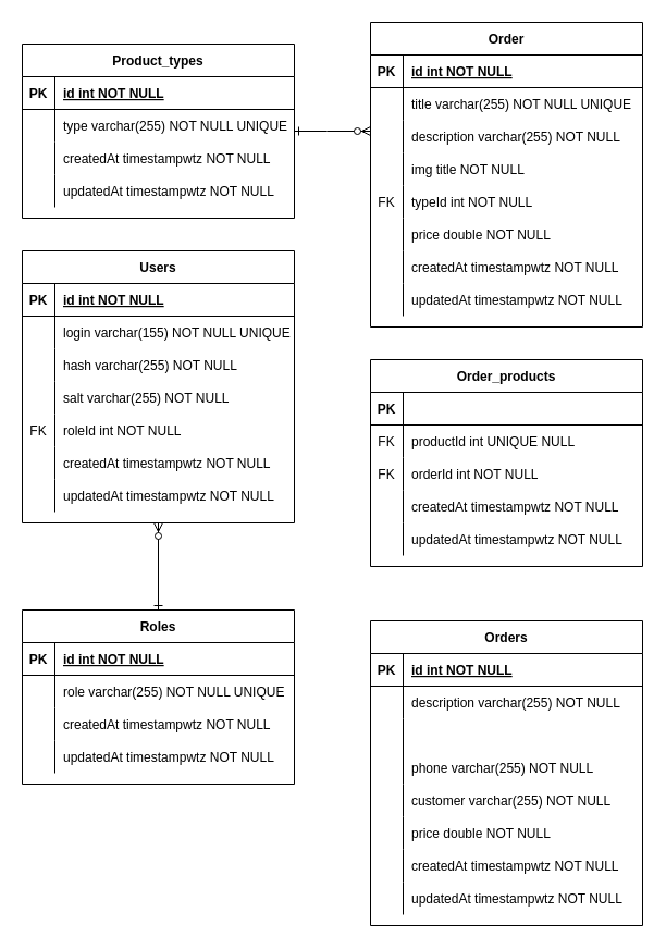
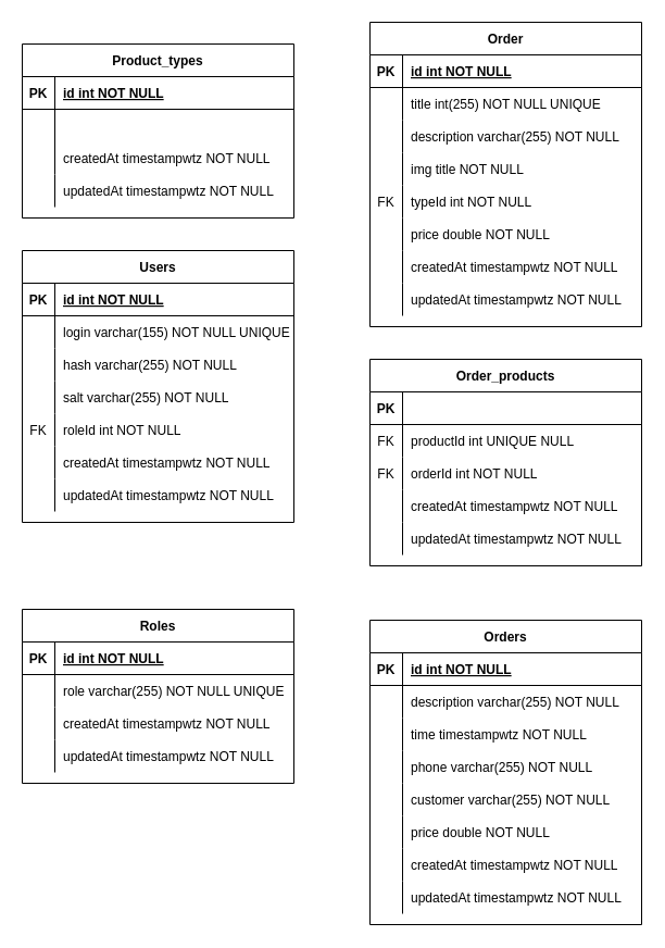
- <mxCell id="69" value="title varchar(255) NOT NULL UNIQUE" style="shape=partialRectangle;overflow=hidden;connectable=0;fillColor=none;top=0;left=0;bottom=0;right=0;align=left;spacingLeft=6;" vertex="1" parent="67"><mxGeometry x="30" width="220" height="30" as="geometry" /></mxCell>
+ <mxCell id="69" value="title int(255) NOT NULL UNIQUE" style="shape=partialRectangle;overflow=hidden;connectable=0;fillColor=none;top=0;left=0;bottom=0;right=0;align=left;spacingLeft=6;" vertex="1" parent="67"><mxGeometry x="30" width="220" height="30" as="geometry" /></mxCell>
- <mxCell id="94" value="type varchar(255) NOT NULL UNIQUE" style="shape=partialRectangle;overflow=hidden;connectable=0;fillColor=none;top=0;left=0;bottom=0;right=0;align=left;spacingLeft=6;" vertex="1" parent="92"><mxGeometry x="30" width="220" height="30" as="geometry" /></mxCell>
- <mxCell id="101" value="" style="edgeStyle=elbowEdgeStyle;endArrow=ERzeroToMany;startArrow=ERone;endFill=1;startFill=0;rounded=0;" edge="1" parent="1" source="88" target="63"><mxGeometry width="100" height="100" relative="1" as="geometry"><mxPoint x="75" y="590" as="sourcePoint" /><mxPoint x="75" y="550" as="targetPoint" /><Array as="points"><mxPoint x="300" y="120" /><mxPoint x="240" y="790" /></Array></mxGeometry></mxCell>
- <mxCell id="37" value="" style="edgeStyle=elbowEdgeStyle;endArrow=ERzeroToMany;startArrow=ERone;endFill=1;startFill=0;rounded=0;" edge="1" parent="1" source="2" target="15"><mxGeometry width="100" height="100" relative="1" as="geometry"><mxPoint x="160" y="600" as="sourcePoint" /><mxPoint x="240" y="630" as="targetPoint" /><Array as="points"><mxPoint x="50" y="620" /><mxPoint x="230" y="780" /></Array></mxGeometry></mxCell>
+ <mxCell id="47" value="time timestampwtz NOT NULL" style="shape=partialRectangle;overflow=hidden;connectable=0;fillColor=none;top=0;left=0;bottom=0;right=0;align=left;spacingLeft=6;" vertex="1" parent="45"><mxGeometry x="30" width="220" height="30" as="geometry" /></mxCell>
